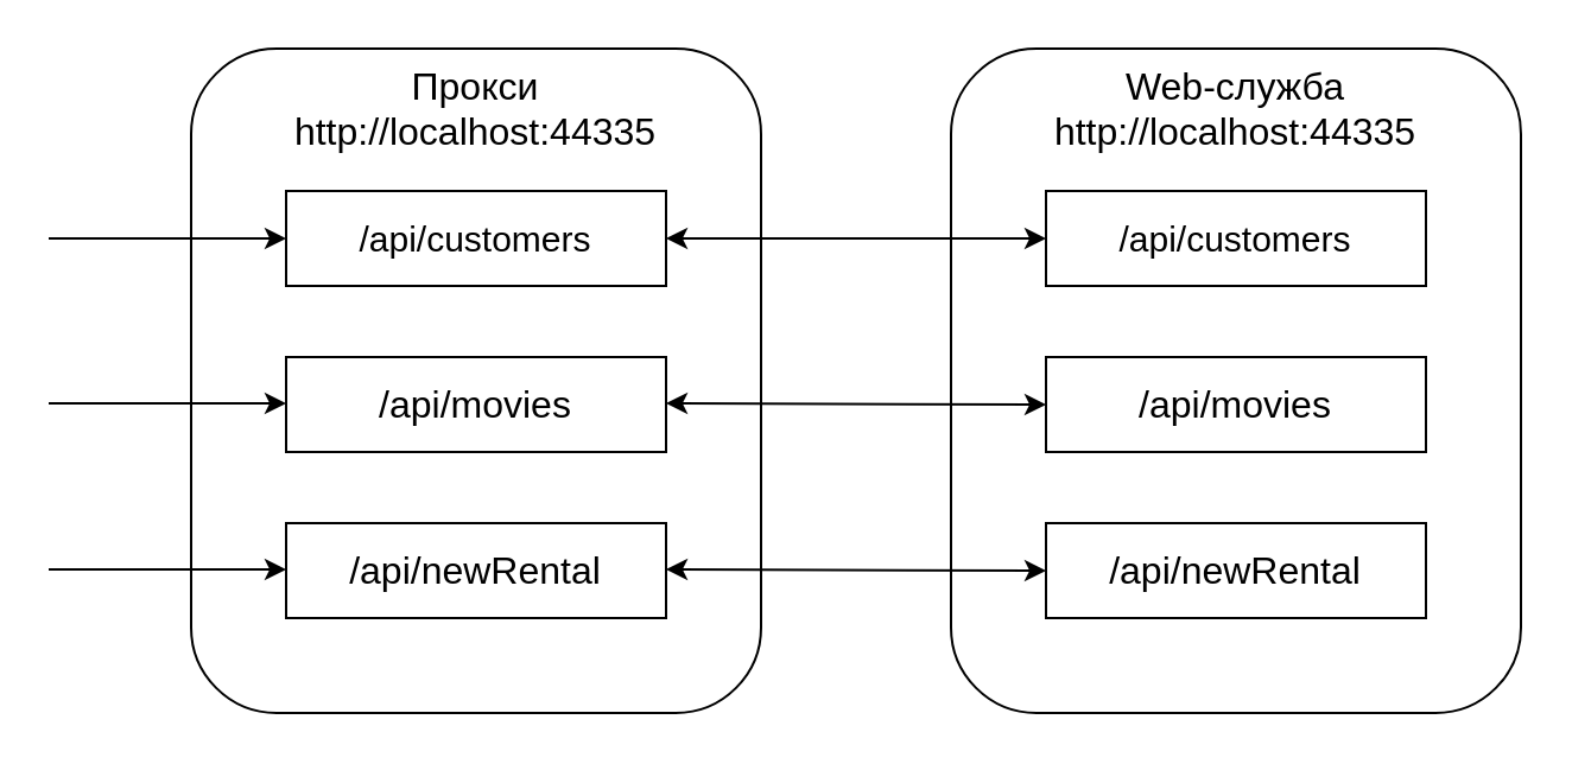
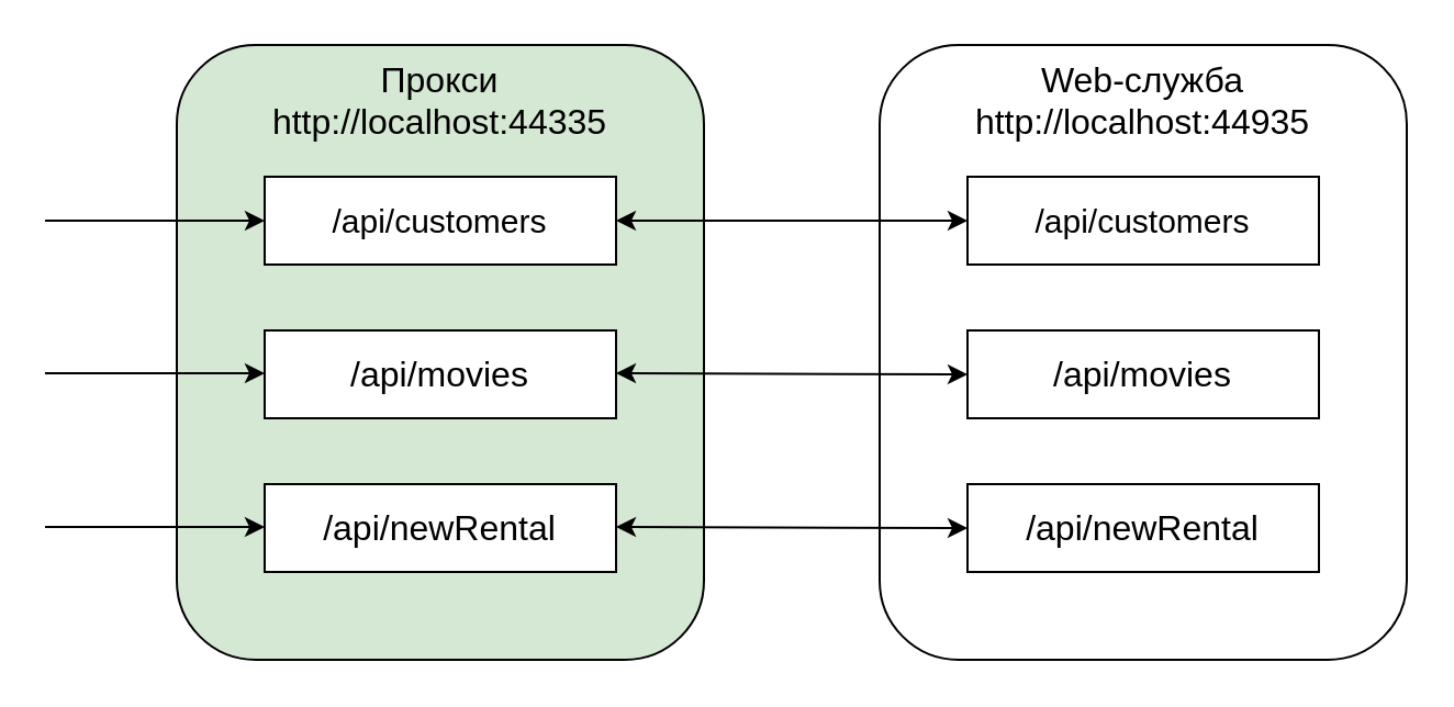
- <mxCell id="2" value="&lt;font style=&quot;font-size: 16px&quot;&gt;&lt;span style=&quot;font-size: 16px&quot;&gt;Прокси&lt;br&gt;&lt;/span&gt;http://localhost:44335&lt;br&gt;&lt;div style=&quot;text-align: left&quot;&gt;&lt;br&gt;&lt;/div&gt;&lt;/font&gt;" style="rounded=1;whiteSpace=wrap;html=1;verticalAlign=top;" vertex="1" parent="1"><mxGeometry x="80" y="20" width="240" height="280" as="geometry" /></mxCell>
+ <mxCell id="2" value="&lt;font style=&quot;font-size: 16px&quot;&gt;&lt;span style=&quot;font-size: 16px&quot;&gt;Прокси&lt;br&gt;&lt;/span&gt;http://localhost:44335&lt;br&gt;&lt;div style=&quot;text-align: left&quot;&gt;&lt;br&gt;&lt;/div&gt;&lt;/font&gt;" style="rounded=1;whiteSpace=wrap;html=1;verticalAlign=top;fillColor=#d5e8d4;" vertex="1" parent="1"><mxGeometry x="80" y="20" width="240" height="280" as="geometry" /></mxCell>
- <mxCell id="9" value="&lt;span style=&quot;font-size: 16px&quot;&gt;Web-служба&lt;br&gt;&lt;/span&gt;&lt;span style=&quot;font-size: 16px&quot;&gt;http://localhost:44335&lt;/span&gt;&lt;span style=&quot;font-size: 16px&quot;&gt;&lt;br&gt;&lt;/span&gt;" style="rounded=1;whiteSpace=wrap;html=1;verticalAlign=top;" vertex="1" parent="1"><mxGeometry x="400" y="20" width="240" height="280" as="geometry" /></mxCell>
+ <mxCell id="9" value="&lt;span style=&quot;font-size: 16px&quot;&gt;Web-служба&lt;br&gt;&lt;/span&gt;&lt;span style=&quot;font-size: 16px&quot;&gt;http://localhost:44935&lt;/span&gt;&lt;span style=&quot;font-size: 16px&quot;&gt;&lt;br&gt;&lt;/span&gt;" style="rounded=1;whiteSpace=wrap;html=1;verticalAlign=top;" vertex="1" parent="1"><mxGeometry x="400" y="20" width="240" height="280" as="geometry" /></mxCell>
